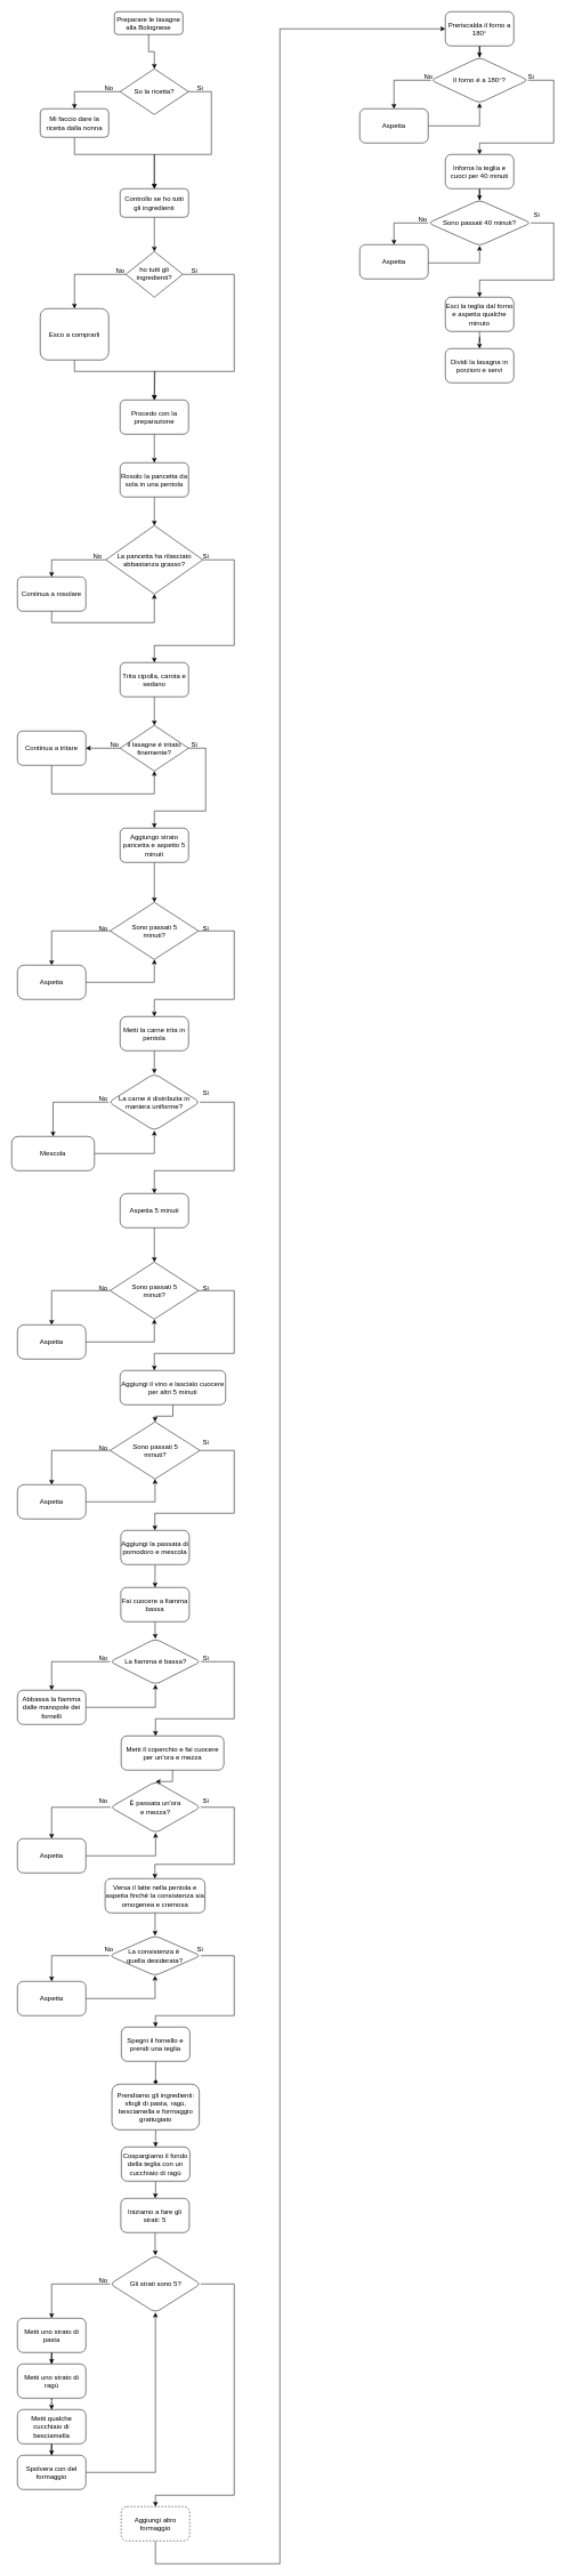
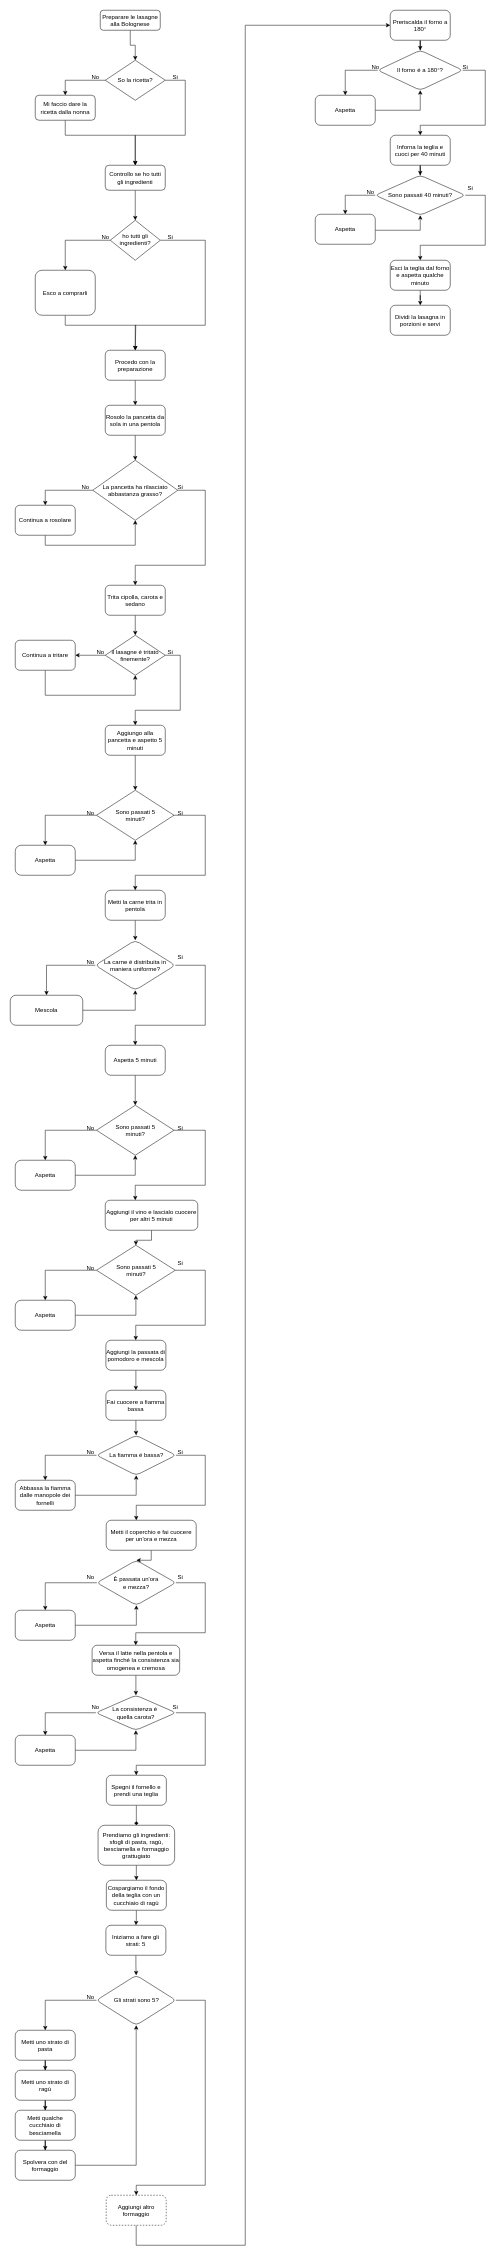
- <mxCell id="37" value="Trita cipolla, carota e sedano" style="rounded=1;whiteSpace=wrap;html=1;" vertex="1" parent="1"><mxGeometry x="210" y="1160" width="120" height="60" as="geometry" /></mxCell>
+ <mxCell id="37" value="Trita cipolla, carota e sedano" style="rounded=1;whiteSpace=wrap;html=1;" vertex="1" parent="1"><mxGeometry x="210" y="1170" width="120" height="60" as="geometry" /></mxCell>
- <mxCell id="28" value="Aggiungo strato pancetta e aspetto 5 minuti" style="rounded=1;whiteSpace=wrap;html=1;" vertex="1" parent="1"><mxGeometry x="210" y="1450" width="120" height="60" as="geometry" /></mxCell>
+ <mxCell id="28" value="Aggiungo alla pancetta e aspetto 5 minuti" style="rounded=1;whiteSpace=wrap;html=1;" vertex="1" parent="1"><mxGeometry x="210" y="1450" width="120" height="60" as="geometry" /></mxCell>
- <mxCell id="100" value="La consistenza é&amp;nbsp;&lt;br&gt;quella desiderata?" style="rhombus;whiteSpace=wrap;html=1;rounded=1;arcSize=17;" vertex="1" parent="1"><mxGeometry x="191.25" y="3390" width="160" height="70" as="geometry" /></mxCell>
+ <mxCell id="100" value="La consistenza é&amp;nbsp;&lt;br&gt;quella carota?" style="rhombus;whiteSpace=wrap;html=1;rounded=1;arcSize=17;" vertex="1" parent="1"><mxGeometry x="191.25" y="3390" width="160" height="70" as="geometry" /></mxCell>
- <mxCell id="118" value="" style="edgeStyle=orthogonalEdgeStyle;rounded=0;orthogonalLoop=1;jettySize=auto;html=1;dashed=1;" edge="1" parent="1" source="119" target="121"><mxGeometry relative="1" as="geometry" /></mxCell>
+ <mxCell id="118" value="" style="edgeStyle=orthogonalEdgeStyle;rounded=0;orthogonalLoop=1;jettySize=auto;html=1;" edge="1" parent="1" source="119" target="121"><mxGeometry relative="1" as="geometry" /></mxCell>
